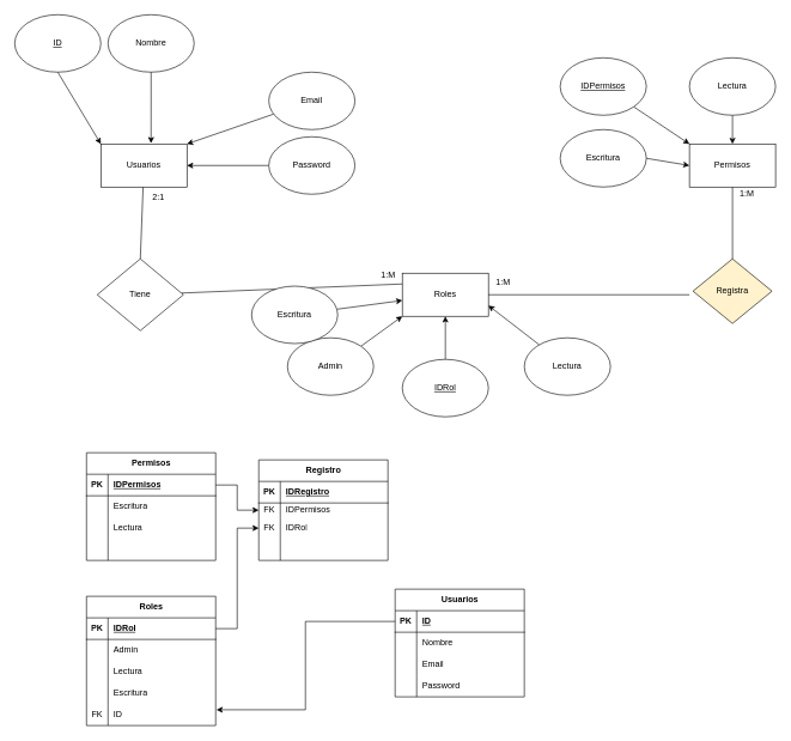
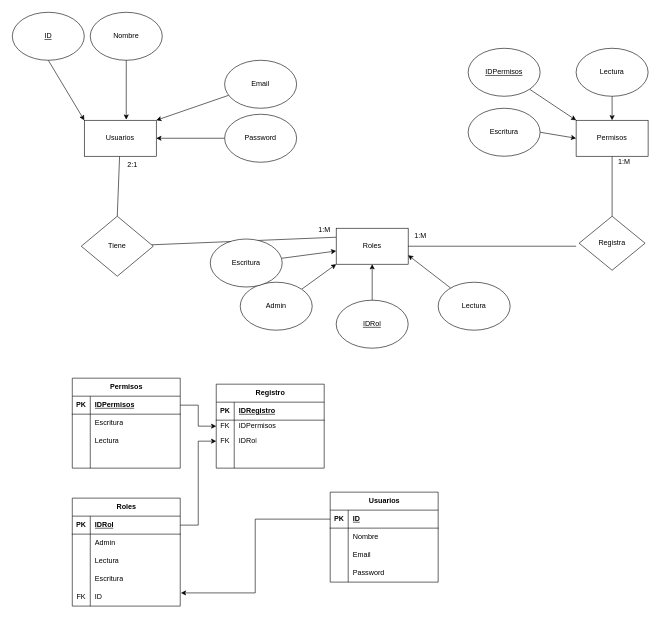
- <mxCell id="16" value="Registra" style="rhombus;whiteSpace=wrap;html=1;fillColor=#fff2cc;" parent="1" vertex="1"><mxGeometry x="965" y="360" width="110" height="90" as="geometry" /></mxCell>
+ <mxCell id="16" value="Registra" style="rhombus;whiteSpace=wrap;html=1;" parent="1" vertex="1"><mxGeometry x="965" y="360" width="110" height="90" as="geometry" /></mxCell>
